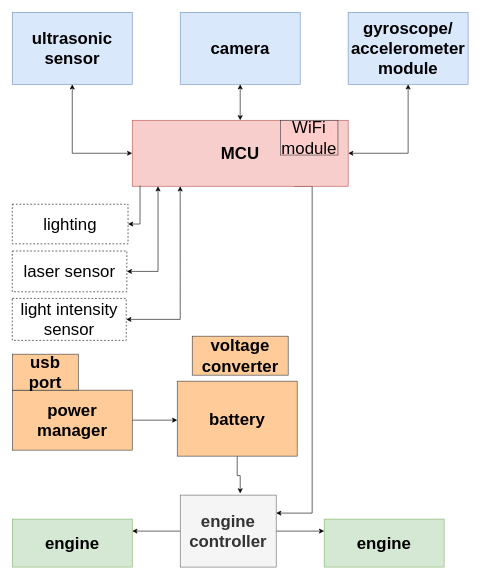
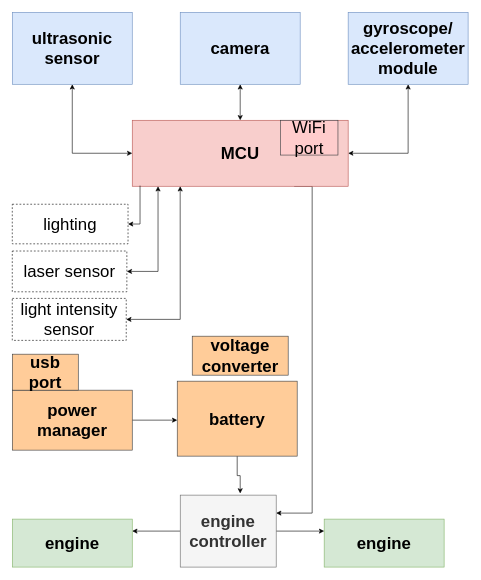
- <mxCell id="27" value="WiFi module" style="rounded=0;whiteSpace=wrap;html=1;fontSize=28;fillColor=#ffcccc;strokeColor=#36393d;" parent="1" vertex="1"><mxGeometry x="467" y="200" width="96" height="58" as="geometry" /></mxCell>
+ <mxCell id="27" value="WiFi port" style="rounded=0;whiteSpace=wrap;html=1;fontSize=28;fillColor=#ffcccc;strokeColor=#36393d;" parent="1" vertex="1"><mxGeometry x="467" y="200" width="96" height="58" as="geometry" /></mxCell>
